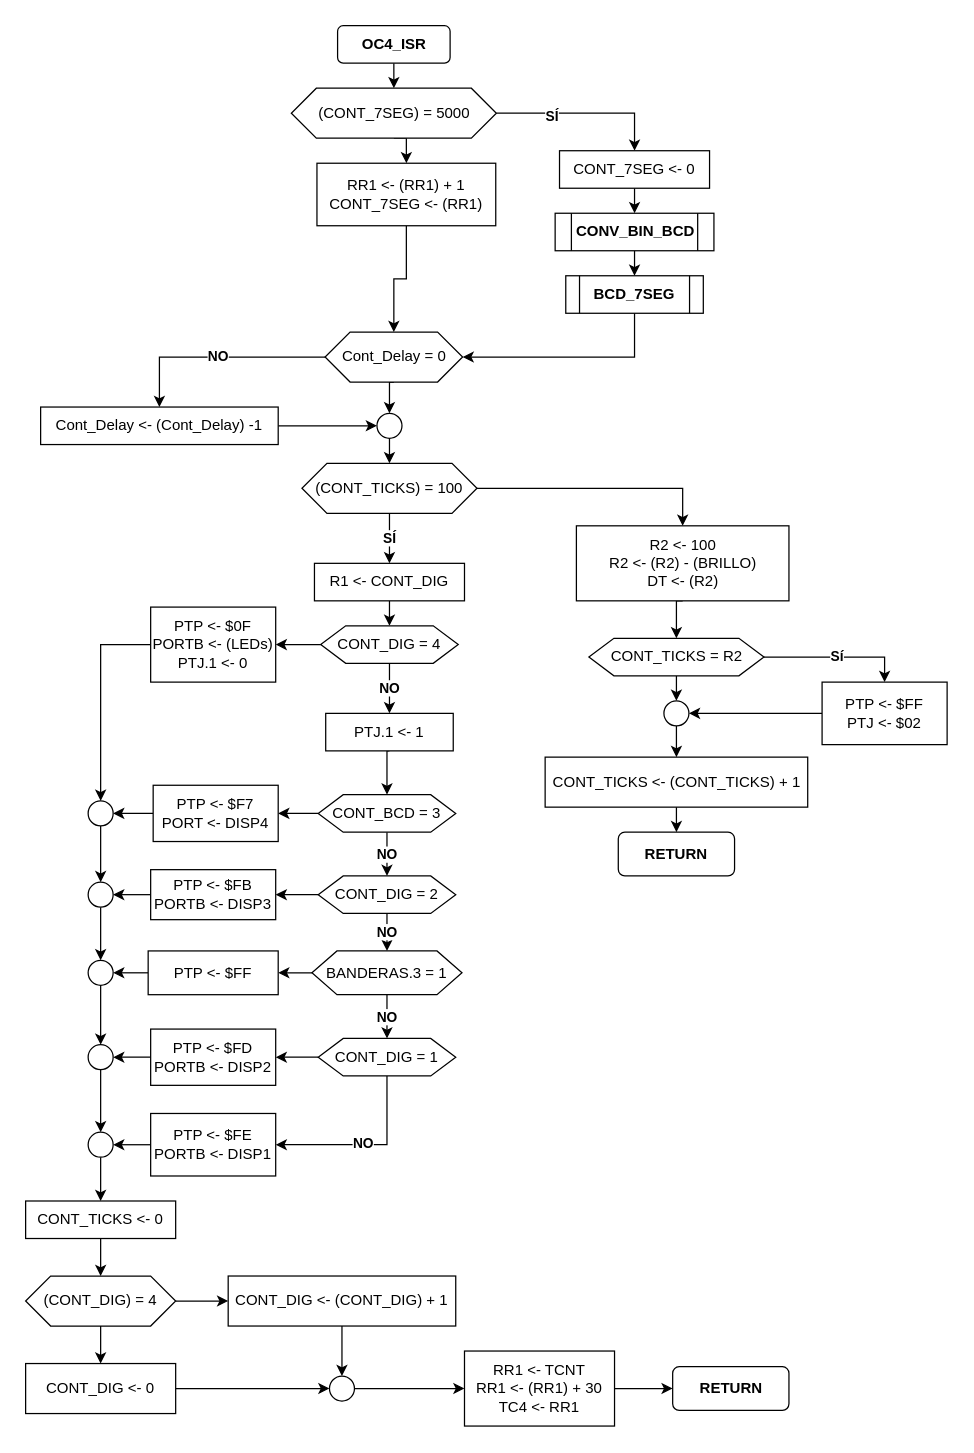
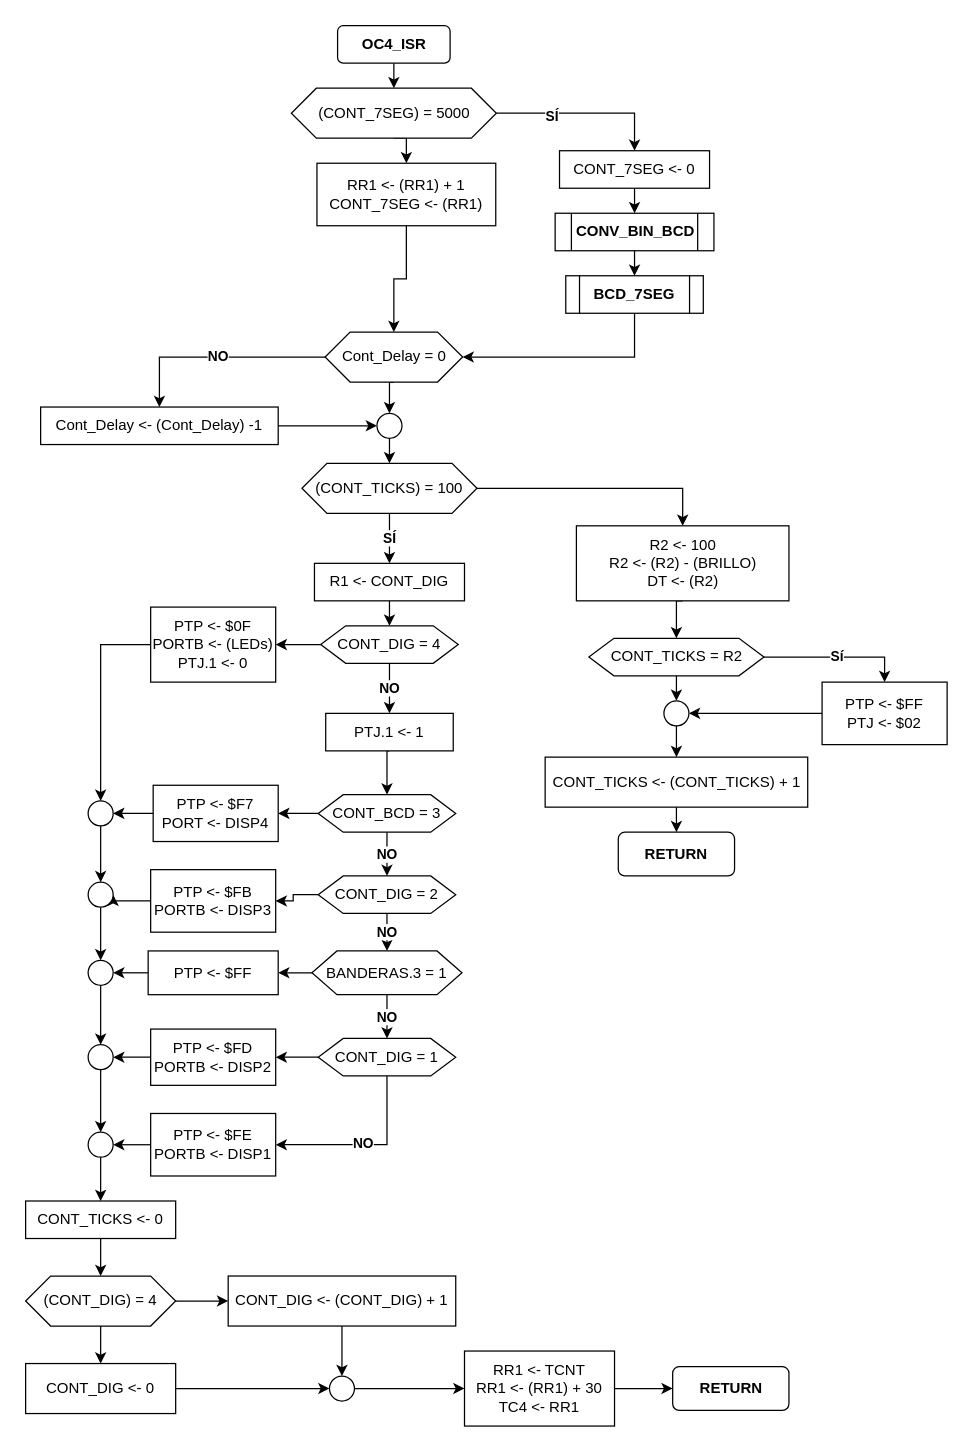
- <mxCell id="43" value="PTP &amp;lt;- $FB&lt;br&gt;PORTB &amp;lt;- DISP3" style="rounded=0;whiteSpace=wrap;html=1;" vertex="1" parent="1"><mxGeometry x="120" y="695" width="100" height="40" as="geometry" /></mxCell>
+ <mxCell id="43" value="PTP &amp;lt;- $FB&lt;br&gt;PORTB &amp;lt;- DISP3" style="rounded=0;whiteSpace=wrap;html=1;" vertex="1" parent="1"><mxGeometry x="120" y="695" width="100" height="50" as="geometry" /></mxCell>
